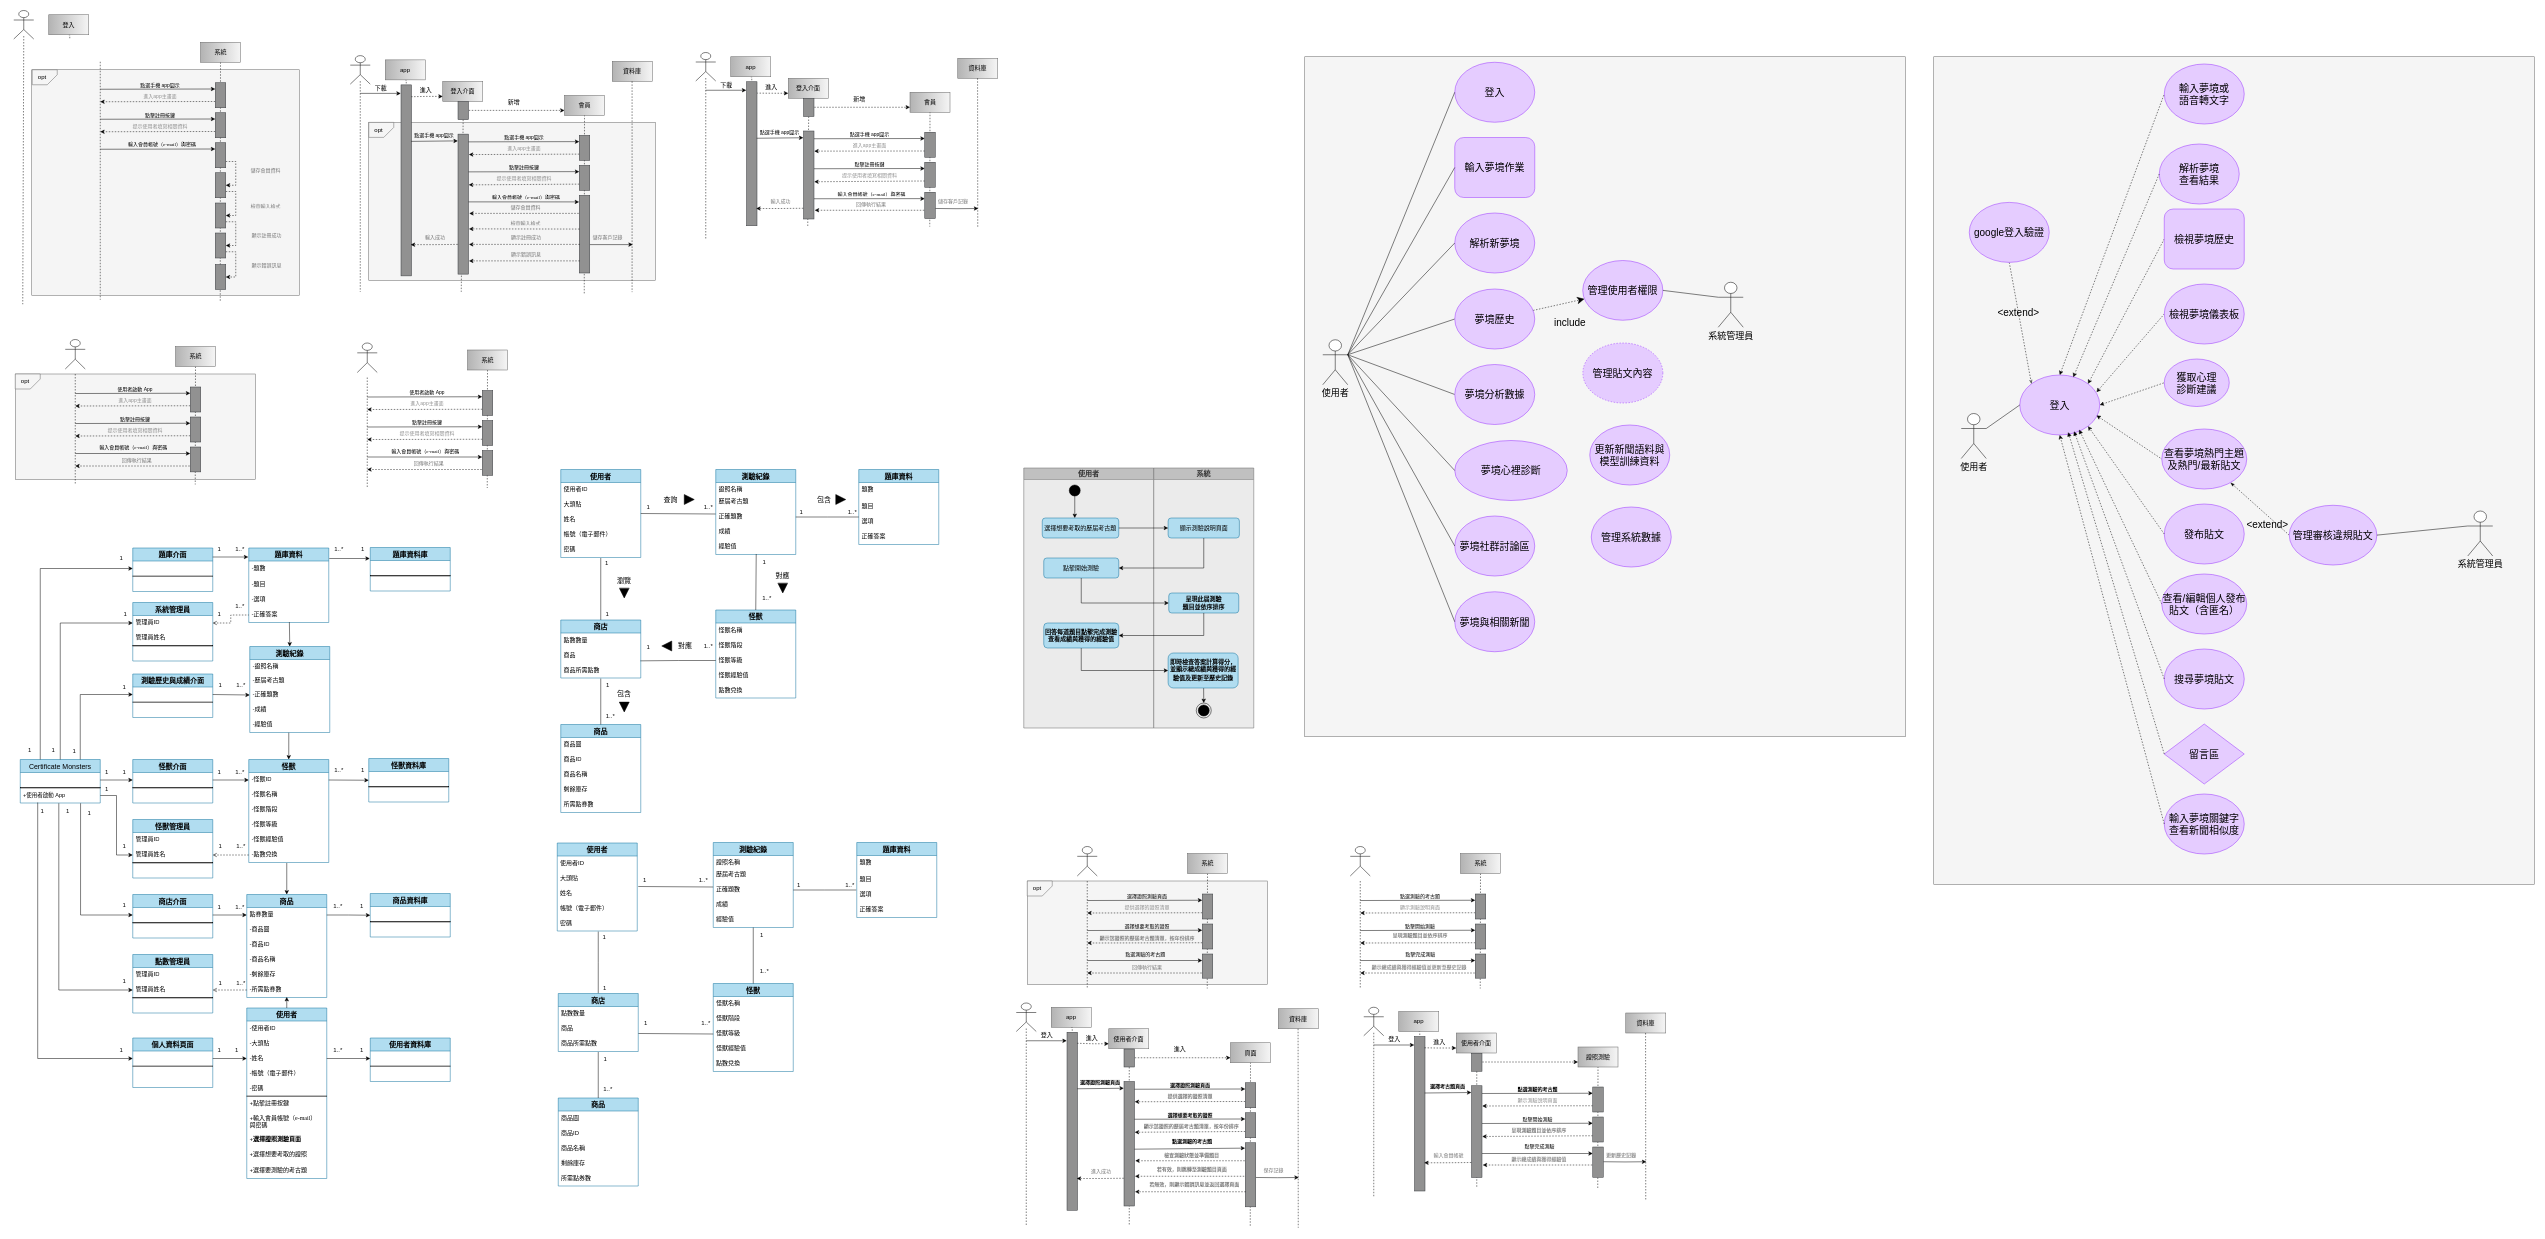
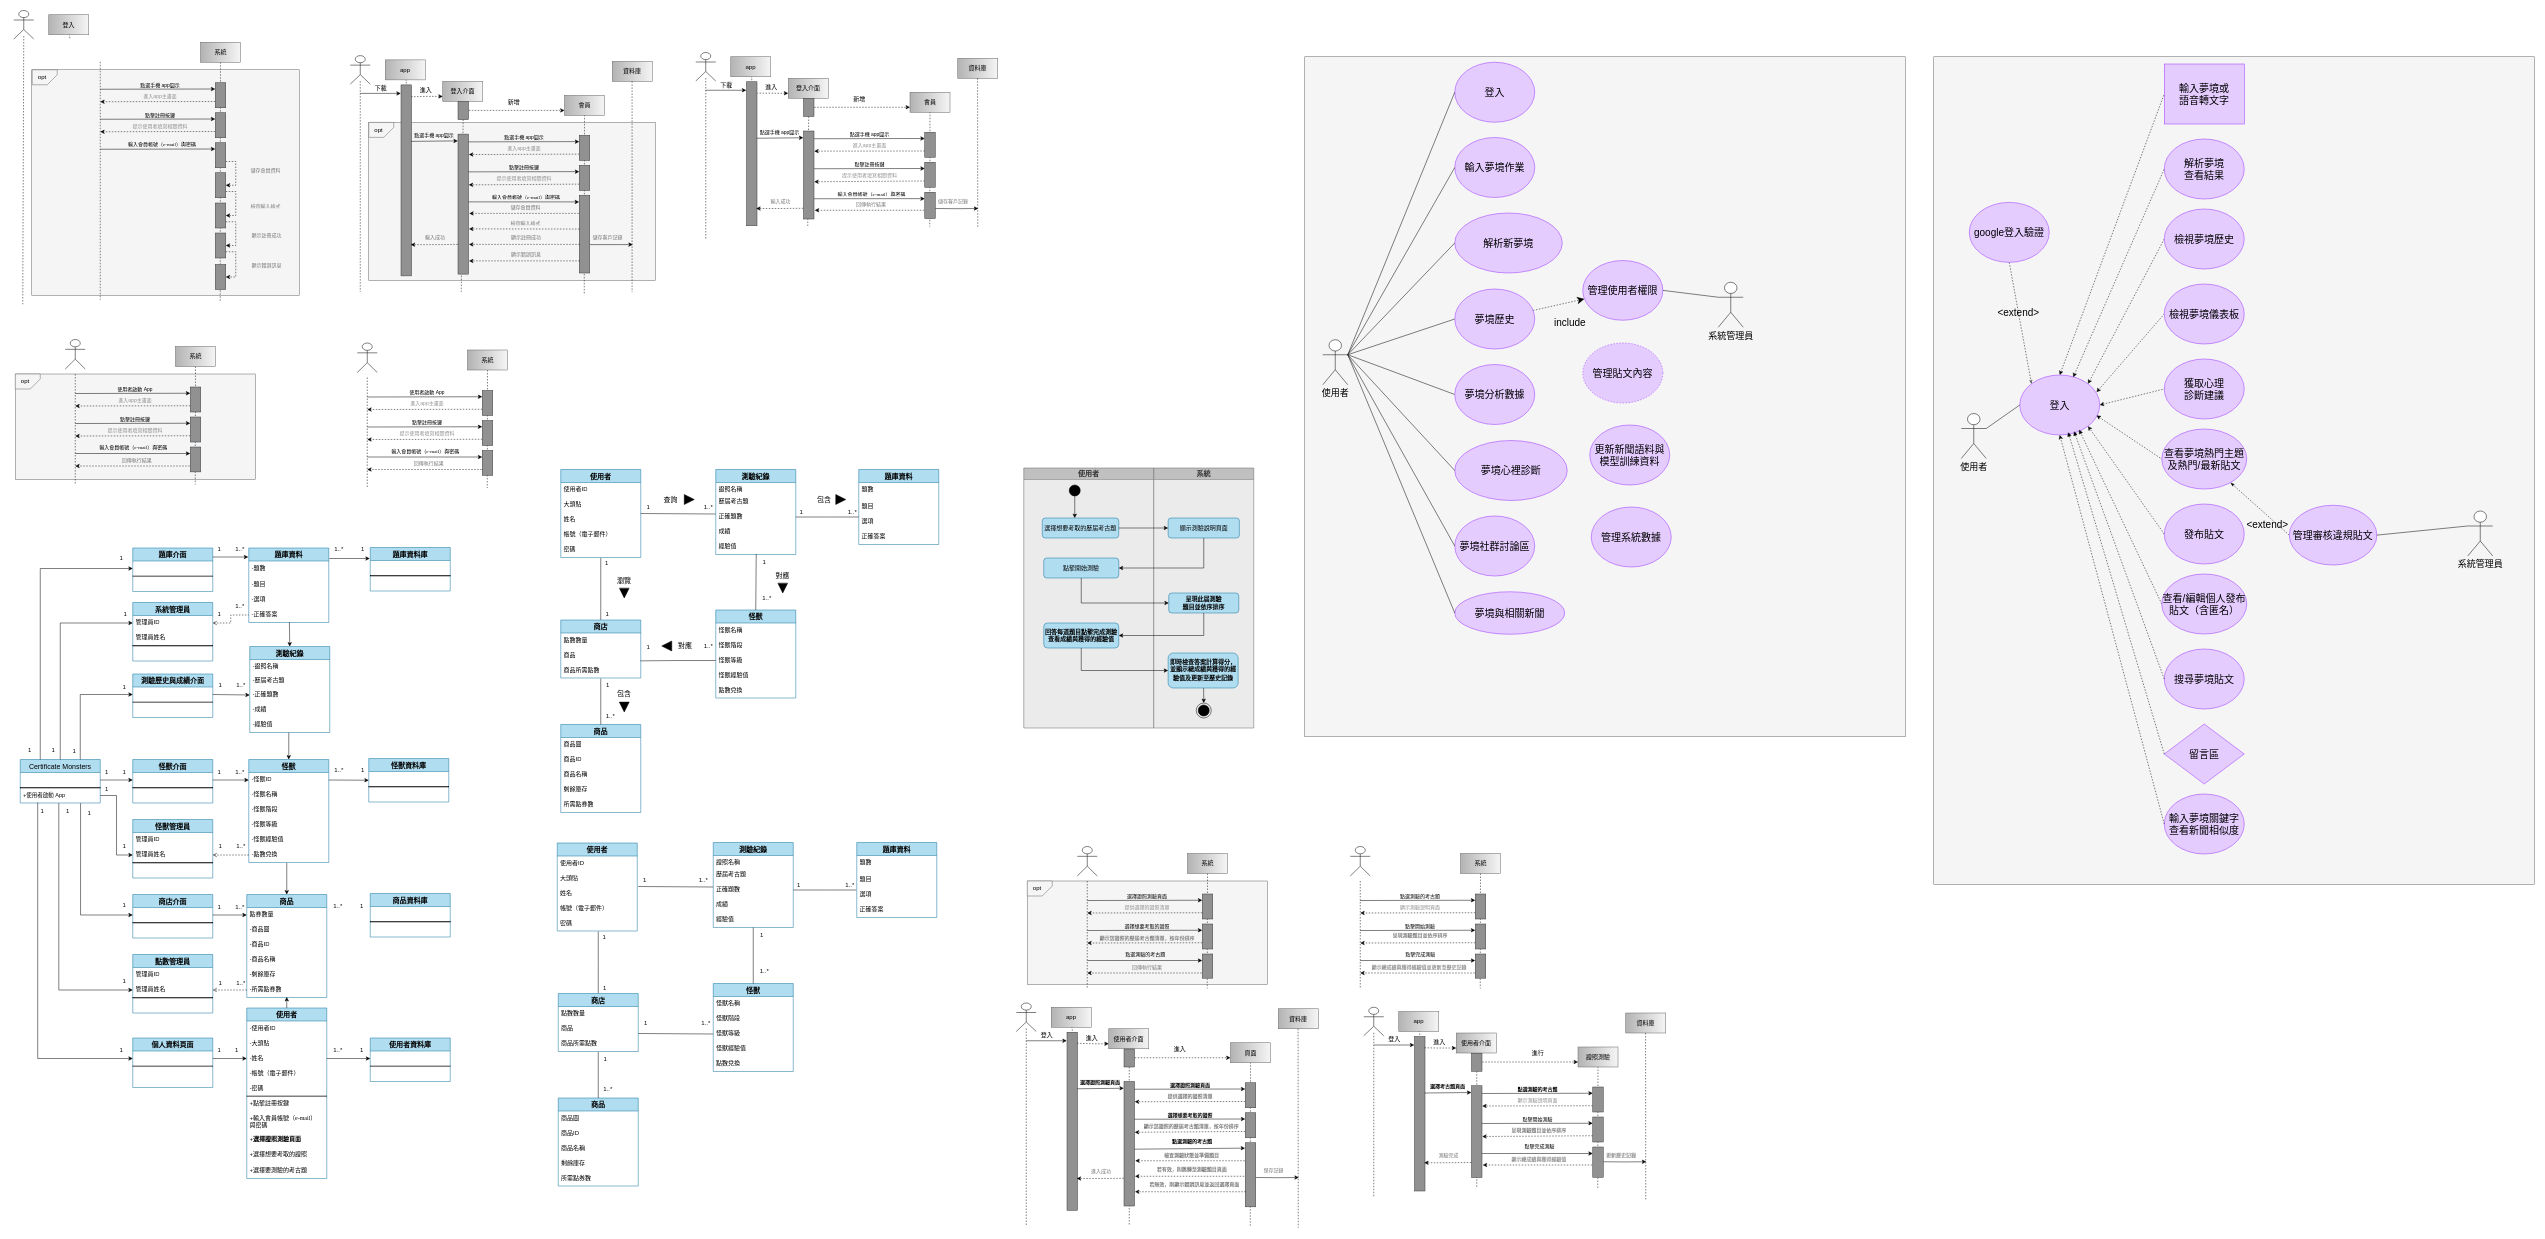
- <mxCell id="613" value="輸入夢境或&lt;div&gt;語音轉文字&lt;/div&gt;" style="ellipse;whiteSpace=wrap;html=1;fillColor=#E5CCFF;strokeColor=#9933FF;fontSize=20;fontStyle=0;fontFamily=Helvetica;align=center;verticalAlign=middle;fontColor=default;flipV=1;" vertex="1" parent="1"><mxGeometry x="4328" y="127" width="160" height="120" as="geometry" /></mxCell>
+ <mxCell id="613" value="輸入夢境或&lt;div&gt;語音轉文字&lt;/div&gt;" style="whiteSpace=wrap;html=1;fillColor=#E5CCFF;strokeColor=#9933FF;fontSize=20;fontStyle=0;fontFamily=Helvetica;align=center;verticalAlign=middle;fontColor=default;flipV=1;rounded=0;" vertex="1" parent="1"><mxGeometry x="4328" y="127" width="160" height="120" as="geometry" /></mxCell>
- <mxCell id="248" value="輸入夢境作業" style="whiteSpace=wrap;html=1;fillColor=#E5CCFF;strokeColor=#9933FF;fontSize=20;fontStyle=0;fontFamily=Helvetica;align=center;verticalAlign=middle;fontColor=default;flipV=1;rounded=1;" parent="1" vertex="1"><mxGeometry x="2909" y="274" width="160" height="120" as="geometry" /></mxCell>
+ <mxCell id="248" value="輸入夢境作業" style="ellipse;whiteSpace=wrap;html=1;fillColor=#E5CCFF;strokeColor=#9933FF;fontSize=20;fontStyle=0;fontFamily=Helvetica;align=center;verticalAlign=middle;fontColor=default;flipV=1;" parent="1" vertex="1"><mxGeometry x="2909" y="274" width="160" height="120" as="geometry" /></mxCell>
- <mxCell id="610" value="&lt;div style=&quot;text-align: center;&quot;&gt;解析夢境&lt;/div&gt;&lt;div style=&quot;text-align: center;&quot;&gt;查看結果&lt;/div&gt;" style="ellipse;whiteSpace=wrap;html=1;fillColor=#E5CCFF;strokeColor=#9933FF;fontSize=20;fontStyle=0;fontFamily=Helvetica;align=center;verticalAlign=middle;fontColor=default;flipV=1;" vertex="1" parent="1"><mxGeometry x="4318" y="287" width="160" height="120" as="geometry" /></mxCell>
+ <mxCell id="610" value="&lt;div style=&quot;text-align: center;&quot;&gt;解析夢境&lt;/div&gt;&lt;div style=&quot;text-align: center;&quot;&gt;查看結果&lt;/div&gt;" style="ellipse;whiteSpace=wrap;html=1;fillColor=#E5CCFF;strokeColor=#9933FF;fontSize=20;fontStyle=0;fontFamily=Helvetica;align=center;verticalAlign=middle;fontColor=default;flipV=1;" vertex="1" parent="1"><mxGeometry x="4328" y="277" width="160" height="120" as="geometry" /></mxCell>
- <mxCell id="624" value="&lt;div style=&quot;text-align: center;&quot;&gt;檢視夢境歷史&lt;/div&gt;" style="whiteSpace=wrap;html=1;fillColor=#E5CCFF;strokeColor=#9933FF;fontSize=20;fontStyle=0;fontFamily=Helvetica;align=center;verticalAlign=middle;fontColor=default;flipV=1;rounded=1;" vertex="1" parent="1"><mxGeometry x="4328" y="417" width="160" height="120" as="geometry" /></mxCell>
+ <mxCell id="624" value="&lt;div style=&quot;text-align: center;&quot;&gt;檢視夢境歷史&lt;/div&gt;" style="ellipse;whiteSpace=wrap;html=1;fillColor=#E5CCFF;strokeColor=#9933FF;fontSize=20;fontStyle=0;fontFamily=Helvetica;align=center;verticalAlign=middle;fontColor=default;flipV=1;" vertex="1" parent="1"><mxGeometry x="4328" y="417" width="160" height="120" as="geometry" /></mxCell>
- <mxCell id="245" value="&lt;div style=&quot;text-align: start;&quot;&gt;&lt;span style=&quot;text-align: center;&quot;&gt;解析新夢境&lt;/span&gt;&lt;br&gt;&lt;/div&gt;" style="ellipse;whiteSpace=wrap;html=1;fillColor=#E5CCFF;strokeColor=#9933FF;fontSize=20;fontStyle=0;fontFamily=Helvetica;align=center;verticalAlign=middle;fontColor=default;flipV=1;" parent="1" vertex="1"><mxGeometry x="2909" y="425" width="160" height="120" as="geometry" /></mxCell>
+ <mxCell id="245" value="&lt;div style=&quot;text-align: start;&quot;&gt;&lt;span style=&quot;text-align: center;&quot;&gt;解析新夢境&lt;/span&gt;&lt;br&gt;&lt;/div&gt;" style="ellipse;whiteSpace=wrap;html=1;fillColor=#E5CCFF;strokeColor=#9933FF;fontSize=20;fontStyle=0;fontFamily=Helvetica;align=center;verticalAlign=middle;fontColor=default;flipV=1;" parent="1" vertex="1"><mxGeometry x="2909" y="425" width="215" height="120" as="geometry" /></mxCell>
- <mxCell id="612" value="&lt;span style=&quot;text-align: start;&quot;&gt;獲取心理&lt;/span&gt;&lt;div&gt;&lt;span style=&quot;text-align: start;&quot;&gt;診斷建議&lt;/span&gt;&lt;br&gt;&lt;/div&gt;" style="ellipse;whiteSpace=wrap;html=1;fillColor=#E5CCFF;strokeColor=#9933FF;fontSize=20;fontStyle=0;fontFamily=Helvetica;align=center;verticalAlign=middle;fontColor=default;flipV=1;" vertex="1" parent="1"><mxGeometry x="4328" y="717" width="130" height="95" as="geometry" /></mxCell>
+ <mxCell id="612" value="&lt;span style=&quot;text-align: start;&quot;&gt;獲取心理&lt;/span&gt;&lt;div&gt;&lt;span style=&quot;text-align: start;&quot;&gt;診斷建議&lt;/span&gt;&lt;br&gt;&lt;/div&gt;" style="ellipse;whiteSpace=wrap;html=1;fillColor=#E5CCFF;strokeColor=#9933FF;fontSize=20;fontStyle=0;fontFamily=Helvetica;align=center;verticalAlign=middle;fontColor=default;flipV=1;" vertex="1" parent="1"><mxGeometry x="4328" y="717" width="160" height="120" as="geometry" /></mxCell>
- <mxCell id="263" value="夢境與相關新聞" style="ellipse;whiteSpace=wrap;html=1;fillColor=#E5CCFF;strokeColor=#9933FF;fontSize=20;fontStyle=0;fontFamily=Helvetica;align=center;verticalAlign=middle;fontColor=default;flipV=1;" parent="1" vertex="1"><mxGeometry x="2909" y="1182.5" width="160" height="120" as="geometry" /></mxCell>
+ <mxCell id="263" value="夢境與相關新聞" style="ellipse;whiteSpace=wrap;html=1;fillColor=#E5CCFF;strokeColor=#9933FF;fontSize=20;fontStyle=0;fontFamily=Helvetica;align=center;verticalAlign=middle;fontColor=default;flipV=1;" parent="1" vertex="1"><mxGeometry x="2909" y="1182.5" width="220" height="85" as="geometry" /></mxCell>
- <mxCell id="551" style="edgeStyle=orthogonalEdgeStyle;rounded=0;orthogonalLoop=1;jettySize=auto;html=1;exitX=1;exitY=0.5;exitDx=0;exitDy=0;entryX=0;entryY=0.5;entryDx=0;entryDy=0;" parent="1" source="116" target="547" edge="1"><mxGeometry relative="1" as="geometry" /></mxCell>
+ <mxCell id="458" value="進行" style="text;html=1;align=center;verticalAlign=middle;resizable=0;points=[];autosize=1;strokeColor=none;fillColor=none;" parent="1" vertex="1"><mxGeometry x="3054" y="2093" width="42" height="26" as="geometry" /></mxCell>
- <mxCell id="467" value="&lt;div style=&quot;text-align: start;&quot;&gt;輸入會員帳號&lt;/div&gt;" style="text;html=1;strokeColor=none;fillColor=none;align=center;verticalAlign=middle;whiteSpace=wrap;overflow=hidden;fontSize=10;fontFamily=Helvetica;fontColor=#7a7a7a;" parent="1" vertex="1"><mxGeometry x="2837" y="2299.25" width="120" height="20" as="geometry" /></mxCell>
+ <mxCell id="467" value="&lt;div style=&quot;text-align: start;&quot;&gt;測驗完成&lt;/div&gt;" style="text;html=1;strokeColor=none;fillColor=none;align=center;verticalAlign=middle;whiteSpace=wrap;overflow=hidden;fontSize=10;fontFamily=Helvetica;fontColor=#7a7a7a;" parent="1" vertex="1"><mxGeometry x="2837" y="2299.25" width="120" height="20" as="geometry" /></mxCell>
